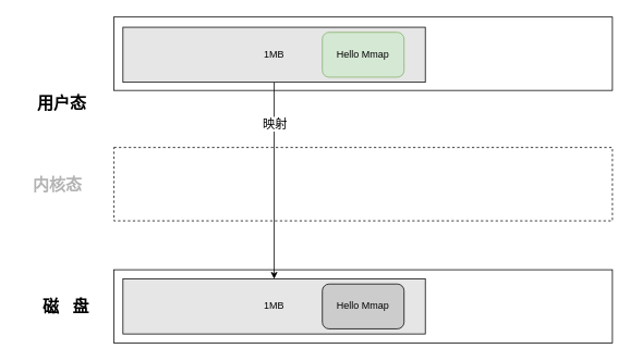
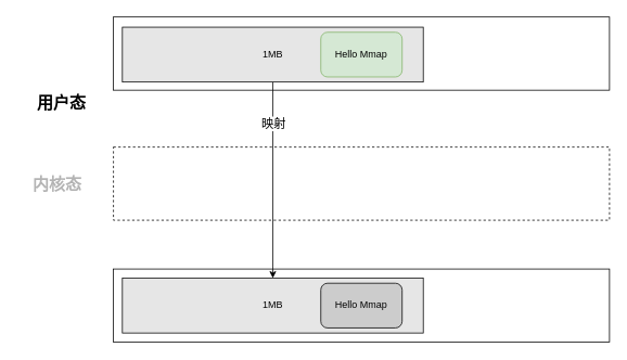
- <mxCell id="11" value="&lt;font style=&quot;font-size: 20px&quot;&gt;磁&amp;nbsp; &amp;nbsp;盘&lt;/font&gt;" style="text;strokeColor=none;fillColor=none;html=1;fontSize=24;fontStyle=1;verticalAlign=middle;align=center;rounded=0;sketch=0;" parent="1" vertex="1"><mxGeometry x="30" y="355" width="100" height="40" as="geometry" /></mxCell>
